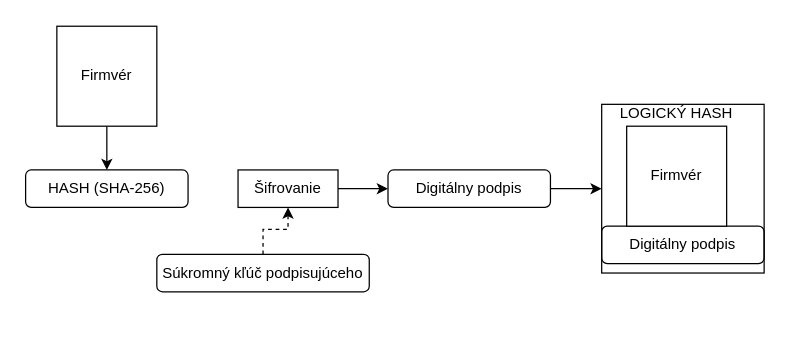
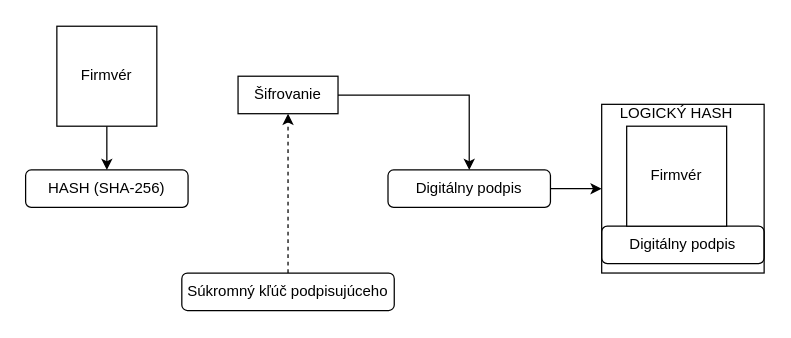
- <mxCell id="14" value="Šifrovanie" style="rounded=0;whiteSpace=wrap;html=1;" parent="1" vertex="1"><mxGeometry x="190" y="135.25" width="80" height="30" as="geometry" /></mxCell>
+ <mxCell id="14" value="Šifrovanie" style="rounded=0;whiteSpace=wrap;html=1;" parent="1" vertex="1"><mxGeometry x="190" y="60.25" width="80" height="30" as="geometry" /></mxCell>
- <mxCell id="9" value="Súkromný kľúč podpisujúceho" style="rounded=1;whiteSpace=wrap;html=1;" parent="1" vertex="1"><mxGeometry x="125" y="202.75" width="170" height="30" as="geometry" /></mxCell>
+ <mxCell id="9" value="Súkromný kľúč podpisujúceho" style="rounded=1;whiteSpace=wrap;html=1;" parent="1" vertex="1"><mxGeometry x="145" y="217.75" width="170" height="30" as="geometry" /></mxCell>
